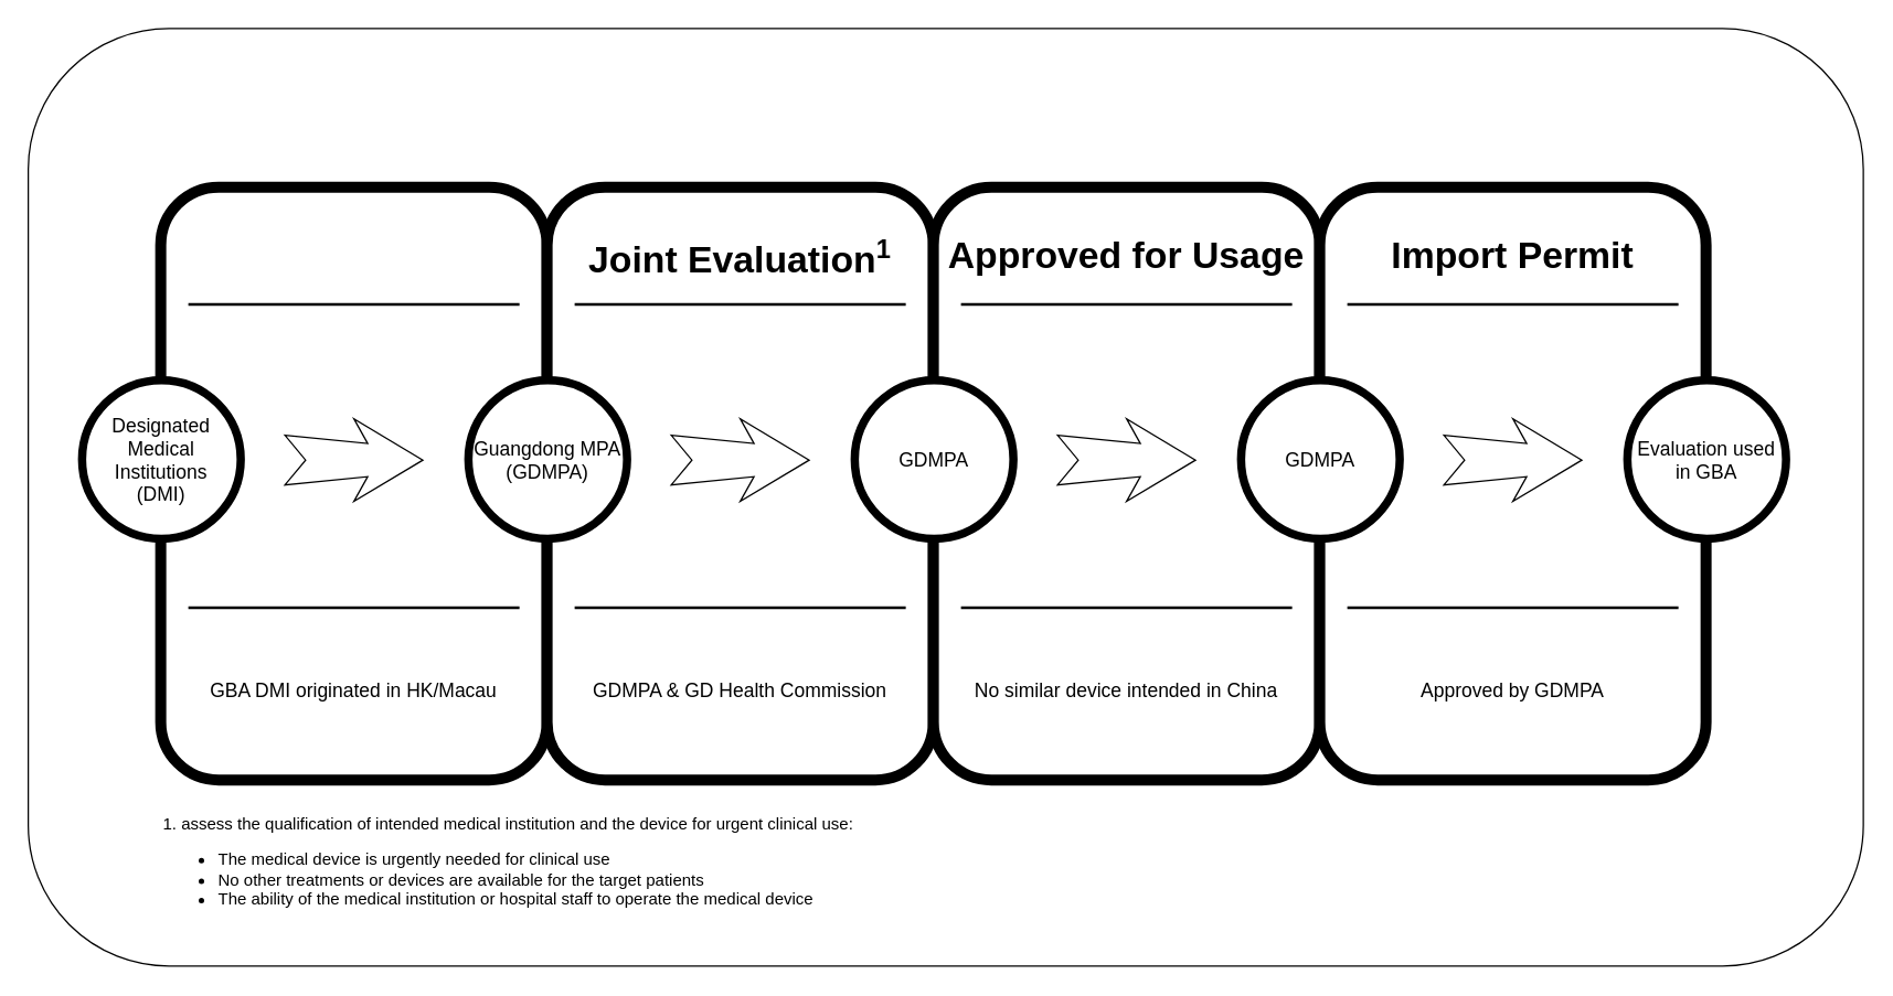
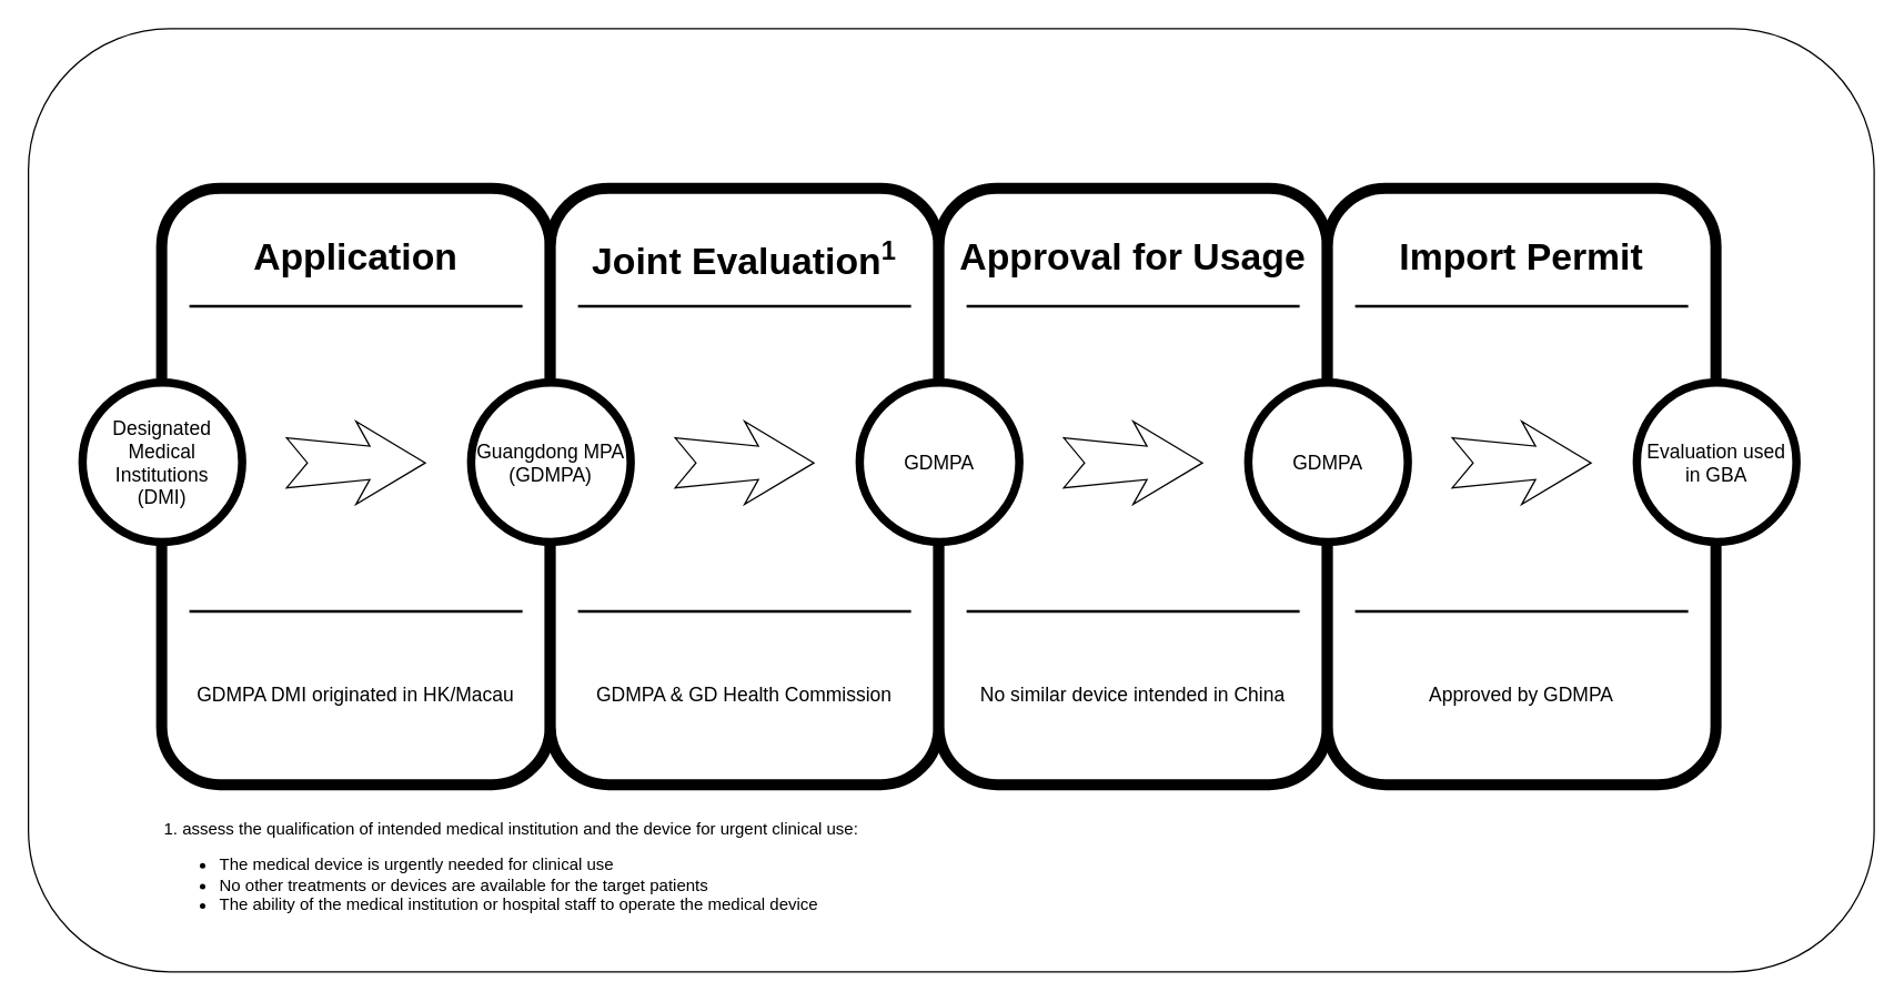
+ <mxCell id="4" value="Application" style="text;html=1;strokeColor=none;fillColor=none;align=center;verticalAlign=middle;whiteSpace=wrap;shadow=0;fontSize=27;fontStyle=1;rounded=1;" parent="1" vertex="1"><mxGeometry x="116" y="155" width="280" height="60" as="geometry" /></mxCell>
- <mxCell id="18" value="Approved for Usage" style="text;html=1;strokeColor=none;fillColor=none;align=center;verticalAlign=middle;whiteSpace=wrap;shadow=0;fontSize=27;fontStyle=1;rounded=1;" parent="1" vertex="1"><mxGeometry x="676" y="155" width="280" height="60" as="geometry" /></mxCell>
+ <mxCell id="18" value="Approval for Usage" style="text;html=1;strokeColor=none;fillColor=none;align=center;verticalAlign=middle;whiteSpace=wrap;shadow=0;fontSize=27;fontStyle=1;rounded=1;" parent="1" vertex="1"><mxGeometry x="676" y="155" width="280" height="60" as="geometry" /></mxCell>
- <mxCell id="5" value="GBA DMI originated in&amp;nbsp;HK/Macau" style="text;html=1;strokeColor=none;fillColor=none;align=center;verticalAlign=middle;whiteSpace=wrap;shadow=0;fontSize=14;rounded=1;" parent="1" vertex="1"><mxGeometry x="116" y="455" width="280" height="90" as="geometry" /></mxCell>
+ <mxCell id="5" value="GDMPA DMI originated in&amp;nbsp;HK/Macau" style="text;html=1;strokeColor=none;fillColor=none;align=center;verticalAlign=middle;whiteSpace=wrap;shadow=0;fontSize=14;rounded=1;" parent="1" vertex="1"><mxGeometry x="116" y="455" width="280" height="90" as="geometry" /></mxCell>
